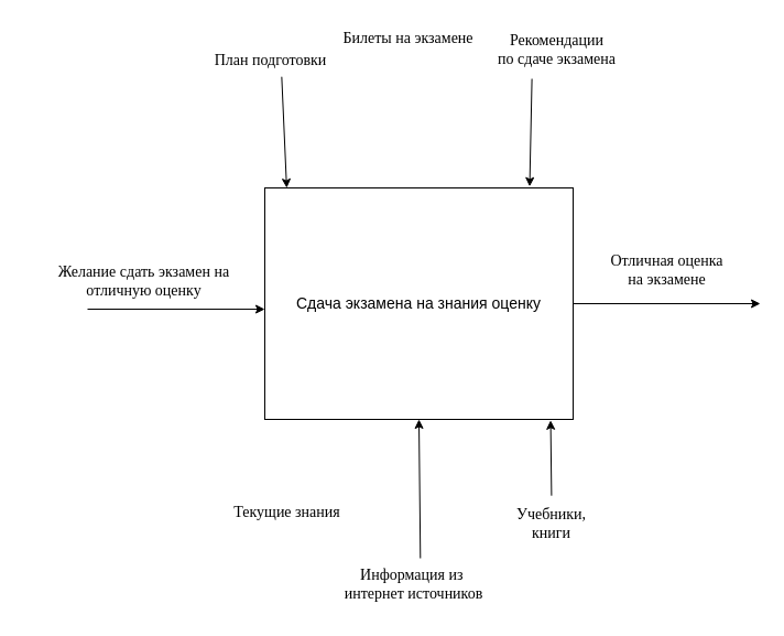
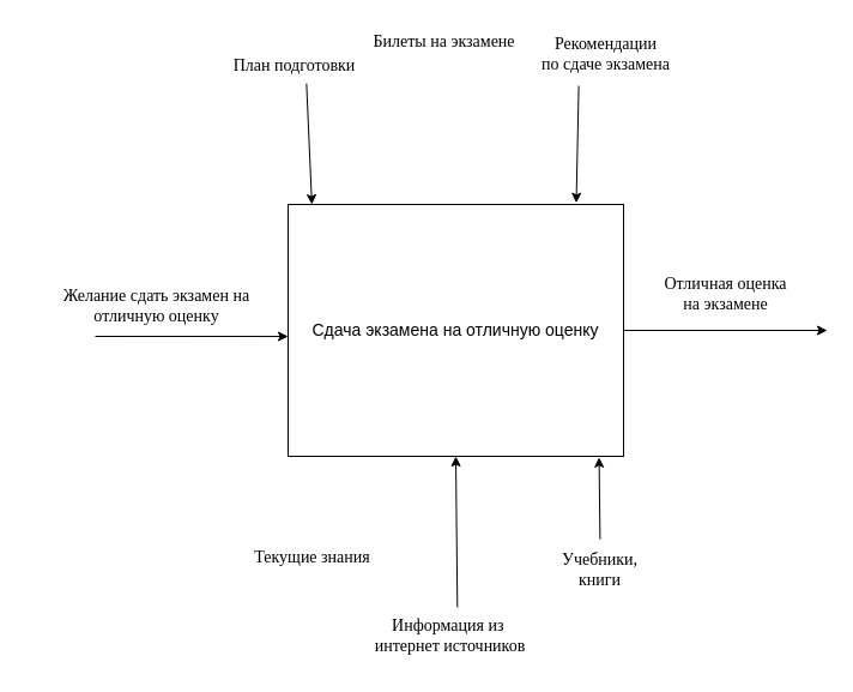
- <mxCell id="2" value="Сдача экзамена на знания оценку" style="rounded=0;whiteSpace=wrap;html=1;fontSize=14;" vertex="1" parent="1"><mxGeometry x="240" y="170" width="280" height="210" as="geometry" /></mxCell>
+ <mxCell id="2" value="Сдача экзамена на отличную оценку" style="rounded=0;whiteSpace=wrap;html=1;fontSize=14;" vertex="1" parent="1"><mxGeometry x="240" y="170" width="280" height="210" as="geometry" /></mxCell>
